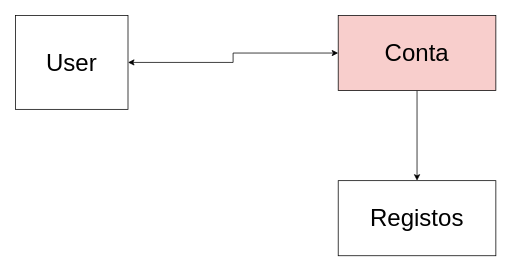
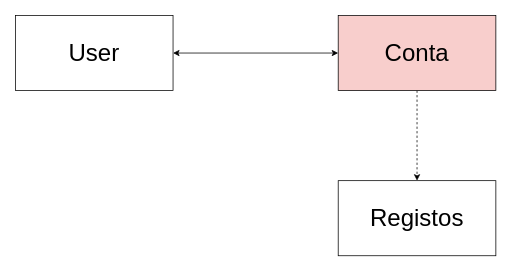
- <mxCell id="3" value="&lt;font style=&quot;font-size: 32px;&quot;&gt;User&lt;/font&gt;" style="rounded=0;whiteSpace=wrap;html=1;" vertex="1" parent="1"><mxGeometry x="20" y="20" width="150" height="125" as="geometry" /></mxCell>
+ <mxCell id="3" value="&lt;font style=&quot;font-size: 32px;&quot;&gt;User&lt;/font&gt;" style="rounded=0;whiteSpace=wrap;html=1;" vertex="1" parent="1"><mxGeometry x="20" y="20" width="210" height="100" as="geometry" /></mxCell>
- <mxCell id="4" style="edgeStyle=orthogonalEdgeStyle;rounded=0;orthogonalLoop=1;jettySize=auto;html=1;" edge="1" parent="1" source="5" target="6"><mxGeometry relative="1" as="geometry" /></mxCell>
+ <mxCell id="4" style="edgeStyle=orthogonalEdgeStyle;rounded=0;orthogonalLoop=1;jettySize=auto;html=1;dashed=1;" edge="1" parent="1" source="5" target="6"><mxGeometry relative="1" as="geometry" /></mxCell>
